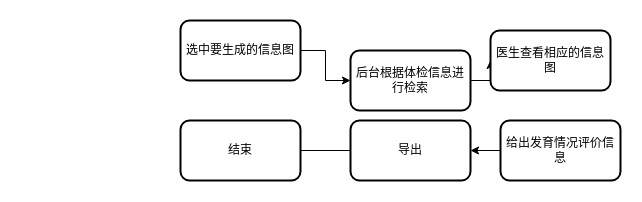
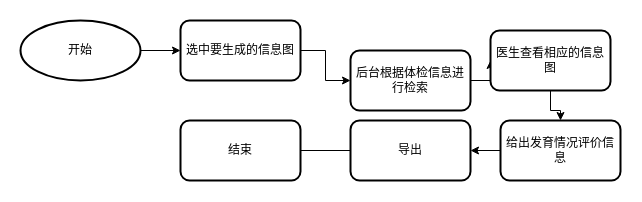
+ <mxCell id="3" value="开始" style="strokeWidth=2;html=1;shape=mxgraph.flowchart.start_1;whiteSpace=wrap;" vertex="1" parent="1"><mxGeometry x="20" y="20" width="120" height="60" as="geometry" /></mxCell>
+ <mxCell id="2" value="" style="edgeStyle=orthogonalEdgeStyle;rounded=0;orthogonalLoop=1;jettySize=auto;html=1;" edge="1" parent="1" source="3" target="5"><mxGeometry relative="1" as="geometry" /></mxCell>
+ <mxCell id="8" value="" style="edgeStyle=orthogonalEdgeStyle;rounded=0;orthogonalLoop=1;jettySize=auto;html=1;" edge="1" parent="1" source="9" target="11"><mxGeometry relative="1" as="geometry" /></mxCell>
